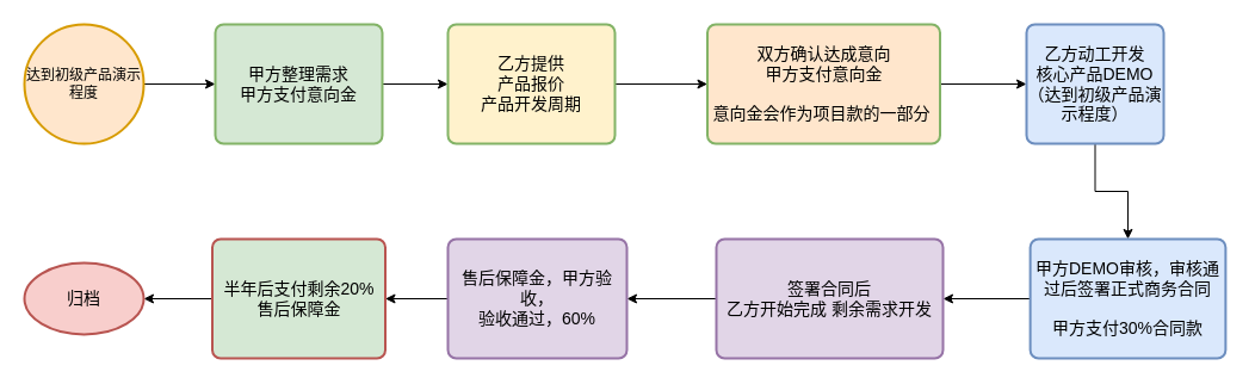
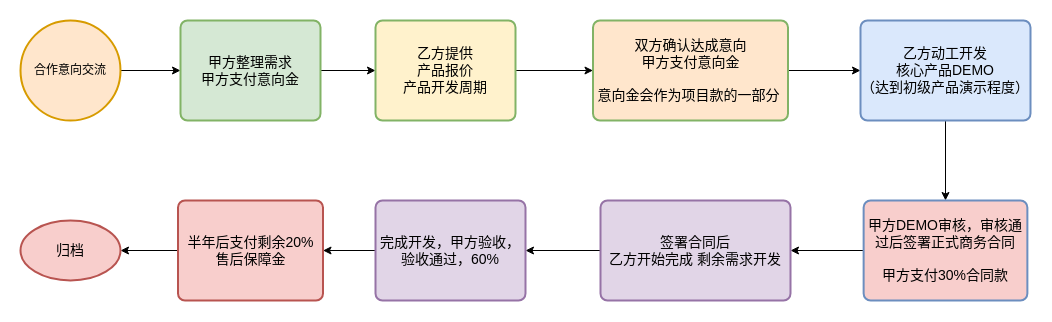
- <mxCell id="3" value="达到初级产品演示程度" style="strokeWidth=2;html=1;shape=mxgraph.flowchart.start_2;whiteSpace=wrap;fillColor=#ffe6cc;strokeColor=#d79b00;" parent="1" vertex="1"><mxGeometry x="20" y="20" width="100" height="100" as="geometry" /></mxCell>
+ <mxCell id="3" value="合作意向交流" style="strokeWidth=2;html=1;shape=mxgraph.flowchart.start_2;whiteSpace=wrap;fillColor=#ffe6cc;strokeColor=#d79b00;" parent="1" vertex="1"><mxGeometry x="20" y="20" width="100" height="100" as="geometry" /></mxCell>
- <mxCell id="11" value="&lt;font style=&quot;font-size: 14px&quot;&gt;乙方动工开发&lt;br&gt;核心产品DEMO&lt;br&gt;（达到初级产品演示程度）&lt;/font&gt;" style="rounded=1;whiteSpace=wrap;html=1;absoluteArcSize=1;arcSize=14;strokeWidth=2;fillColor=#dae8fc;strokeColor=#6c8ebf;" parent="1" vertex="1"><mxGeometry x="860" y="20" width="115" height="100" as="geometry" /></mxCell>
+ <mxCell id="11" value="&lt;font style=&quot;font-size: 14px&quot;&gt;乙方动工开发&lt;br&gt;核心产品DEMO&lt;br&gt;（达到初级产品演示程度）&lt;/font&gt;" style="rounded=1;whiteSpace=wrap;html=1;absoluteArcSize=1;arcSize=14;strokeWidth=2;fillColor=#dae8fc;strokeColor=#6c8ebf;" parent="1" vertex="1"><mxGeometry x="860" y="20" width="170" height="100" as="geometry" /></mxCell>
- <mxCell id="19" value="&lt;font style=&quot;font-size: 14px&quot;&gt;半年后支付剩余20% 售后保障金&lt;/font&gt;" style="rounded=1;whiteSpace=wrap;html=1;absoluteArcSize=1;arcSize=14;strokeWidth=2;fillColor=#d5e8d4;strokeColor=#b85450;" parent="1" vertex="1"><mxGeometry x="177.5" y="200" width="145" height="100" as="geometry" /></mxCell>
+ <mxCell id="19" value="&lt;font style=&quot;font-size: 14px&quot;&gt;半年后支付剩余20% 售后保障金&lt;/font&gt;" style="rounded=1;whiteSpace=wrap;html=1;absoluteArcSize=1;arcSize=14;strokeWidth=2;fillColor=#f8cecc;strokeColor=#b85450;" parent="1" vertex="1"><mxGeometry x="177.5" y="200" width="145" height="100" as="geometry" /></mxCell>
- <mxCell id="17" value="&lt;font style=&quot;font-size: 14px&quot;&gt;售后保障金，甲方验收，&lt;br&gt;验收通过，60%&lt;/font&gt;" style="rounded=1;whiteSpace=wrap;html=1;absoluteArcSize=1;arcSize=14;strokeWidth=2;fillColor=#e1d5e7;strokeColor=#9673a6;" parent="1" vertex="1"><mxGeometry x="375" y="200" width="150" height="100" as="geometry" /></mxCell>
+ <mxCell id="17" value="&lt;font style=&quot;font-size: 14px&quot;&gt;完成开发，甲方验收，&lt;br&gt;验收通过，60%&lt;/font&gt;" style="rounded=1;whiteSpace=wrap;html=1;absoluteArcSize=1;arcSize=14;strokeWidth=2;fillColor=#e1d5e7;strokeColor=#9673a6;" parent="1" vertex="1"><mxGeometry x="375" y="200" width="150" height="100" as="geometry" /></mxCell>
- <mxCell id="13" value="&lt;font style=&quot;font-size: 14px&quot;&gt;甲方DEMO审核，审核通过后签署正式商务合同&lt;br&gt;&lt;br&gt;甲方支付30%合同款&lt;/font&gt;" style="rounded=1;whiteSpace=wrap;html=1;absoluteArcSize=1;arcSize=14;strokeWidth=2;fillColor=#dae8fc;strokeColor=#6c8ebf;" parent="1" vertex="1"><mxGeometry x="863.13" y="200" width="163.75" height="100" as="geometry" /></mxCell>
+ <mxCell id="13" value="&lt;font style=&quot;font-size: 14px&quot;&gt;甲方DEMO审核，审核通过后签署正式商务合同&lt;br&gt;&lt;br&gt;甲方支付30%合同款&lt;/font&gt;" style="rounded=1;whiteSpace=wrap;html=1;absoluteArcSize=1;arcSize=14;strokeWidth=2;fillColor=#f8cecc;strokeColor=#6c8ebf;" parent="1" vertex="1"><mxGeometry x="863.13" y="200" width="163.75" height="100" as="geometry" /></mxCell>
